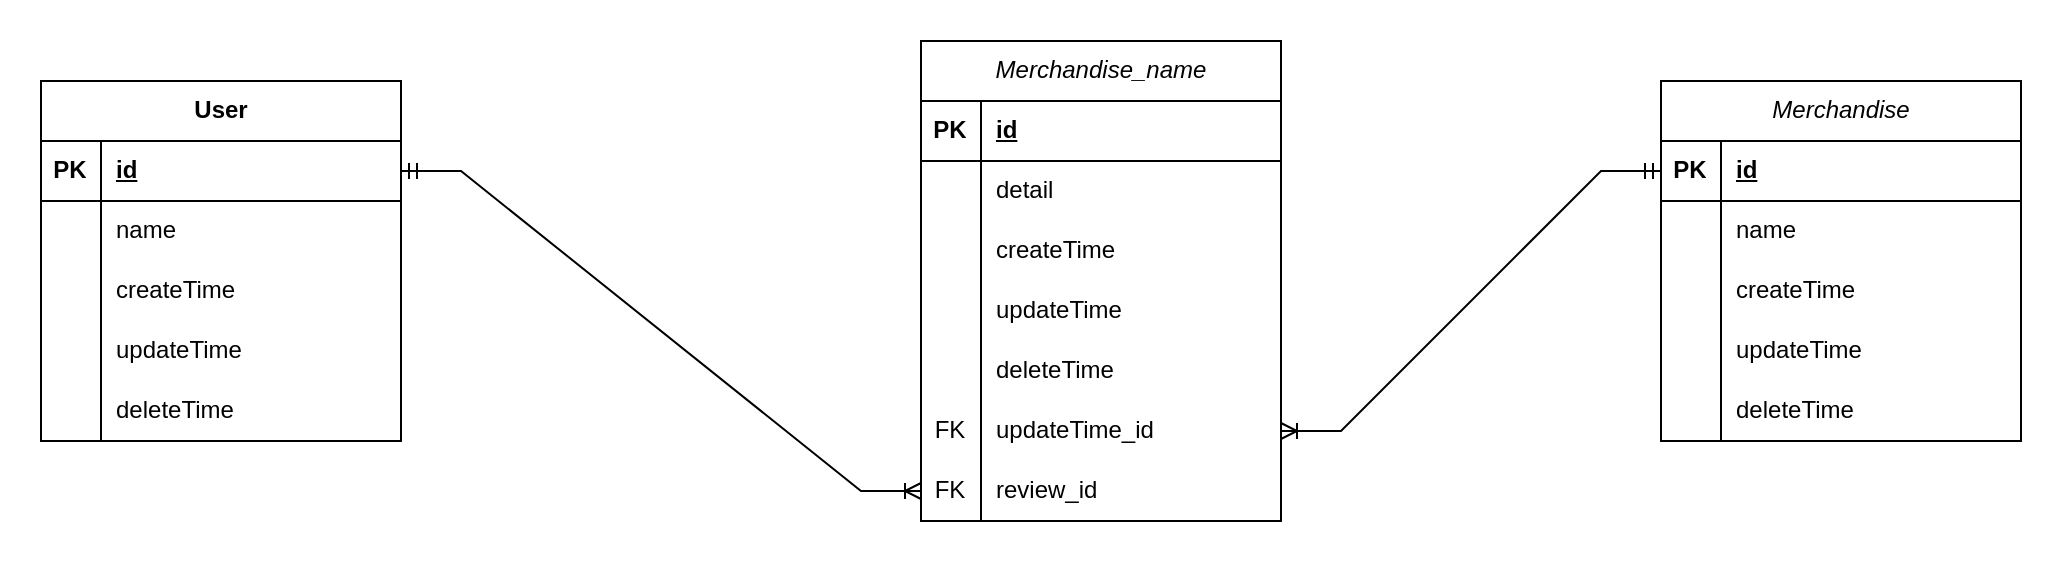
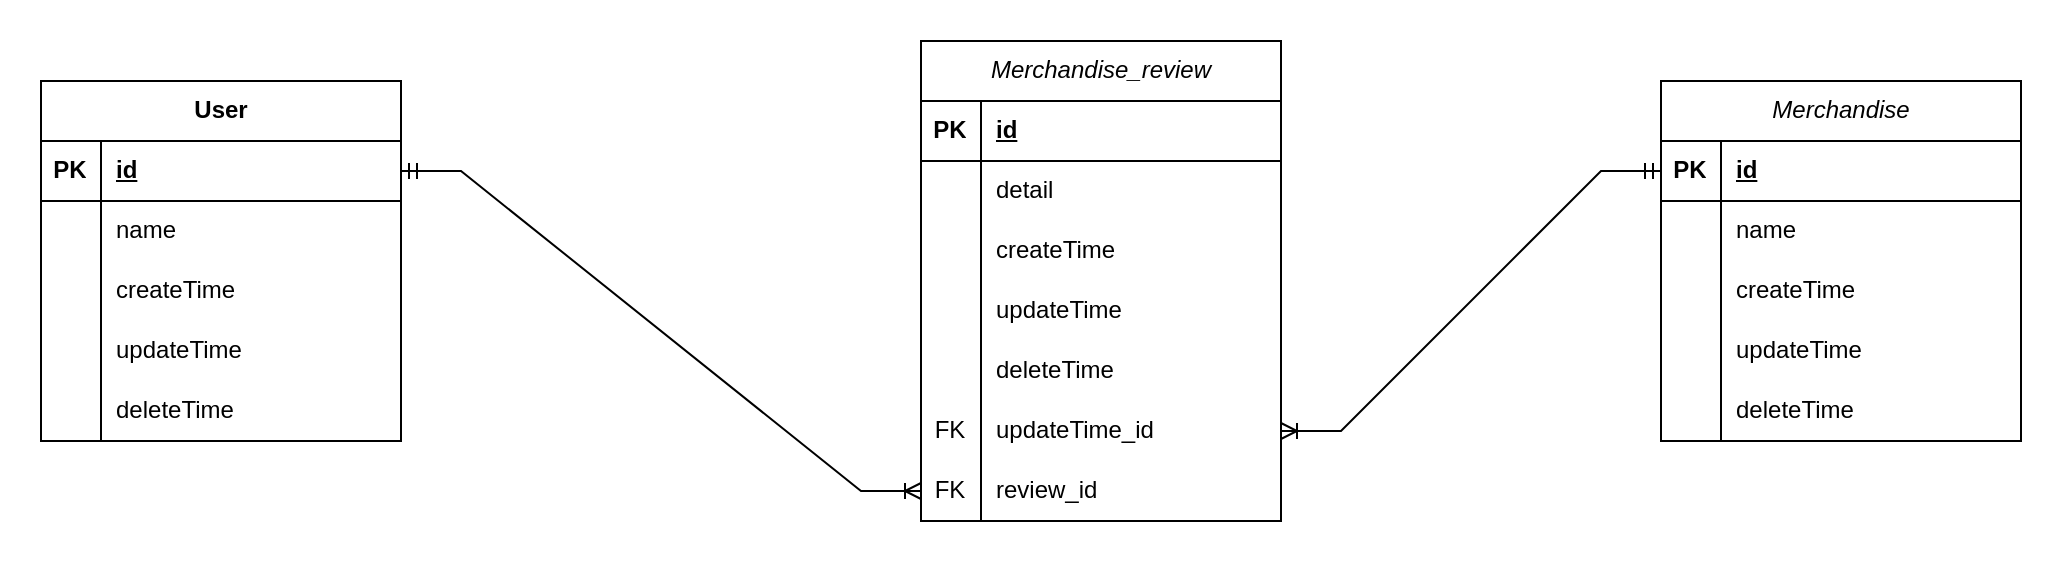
- <mxCell id="34" value="&lt;span style=&quot;font-style: italic; font-weight: 400;&quot;&gt;Merchandise_name&lt;/span&gt;" style="shape=table;startSize=30;container=1;collapsible=1;childLayout=tableLayout;fixedRows=1;rowLines=0;fontStyle=1;align=center;resizeLast=1;html=1;labelBackgroundColor=none;" vertex="1" parent="1"><mxGeometry x="460" y="20" width="180" height="240" as="geometry" /></mxCell>
+ <mxCell id="34" value="&lt;span style=&quot;font-style: italic; font-weight: 400;&quot;&gt;Merchandise_review&lt;/span&gt;" style="shape=table;startSize=30;container=1;collapsible=1;childLayout=tableLayout;fixedRows=1;rowLines=0;fontStyle=1;align=center;resizeLast=1;html=1;labelBackgroundColor=none;" vertex="1" parent="1"><mxGeometry x="460" y="20" width="180" height="240" as="geometry" /></mxCell>
